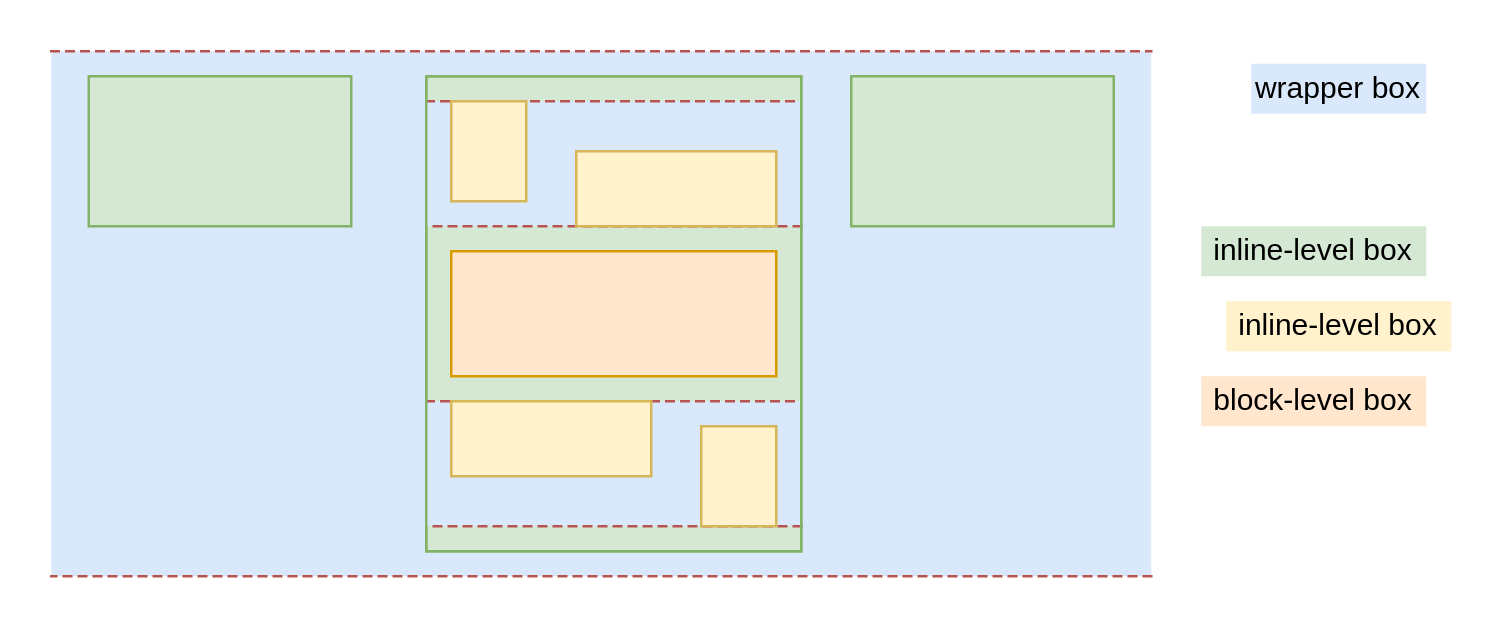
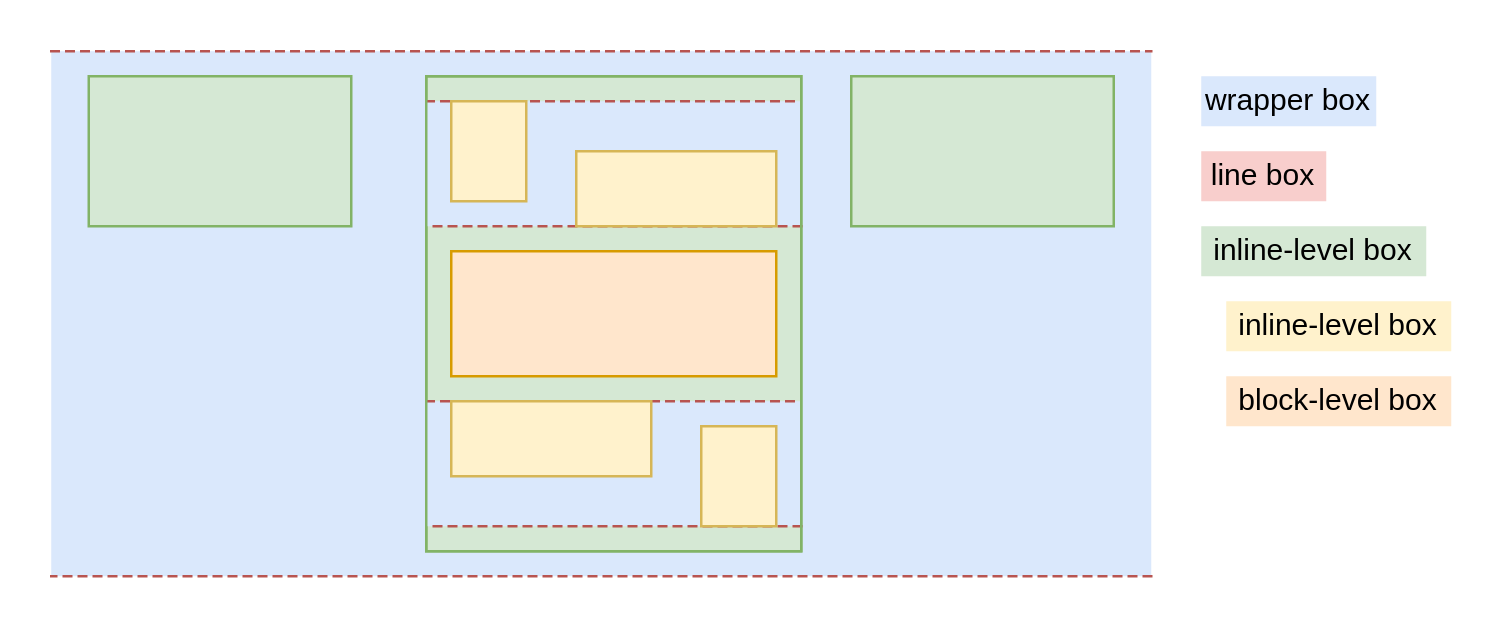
- <mxCell id="16" value="wrapper box" style="text;html=1;strokeColor=none;fillColor=#dae8fc;align=center;verticalAlign=middle;whiteSpace=wrap;rounded=0;" vertex="1" parent="1"><mxGeometry x="500" y="25" width="70" height="20" as="geometry" /></mxCell>
+ <mxCell id="16" value="wrapper box" style="text;html=1;strokeColor=none;fillColor=#dae8fc;align=center;verticalAlign=middle;whiteSpace=wrap;rounded=0;" vertex="1" parent="1"><mxGeometry x="480" y="30" width="70" height="20" as="geometry" /></mxCell>
+ <mxCell id="7" value="line box" style="text;html=1;strokeColor=none;fillColor=#f8cecc;align=center;verticalAlign=middle;whiteSpace=wrap;rounded=0;" parent="1" vertex="1"><mxGeometry x="480" y="60" width="50" height="20" as="geometry" /></mxCell>
- <mxCell id="9" value="block-level box" style="text;html=1;strokeColor=none;fillColor=#ffe6cc;align=center;verticalAlign=middle;whiteSpace=wrap;rounded=0;" parent="1" vertex="1"><mxGeometry x="480" y="150" width="90" height="20" as="geometry" /></mxCell>
+ <mxCell id="9" value="block-level box" style="text;html=1;strokeColor=none;fillColor=#ffe6cc;align=center;verticalAlign=middle;whiteSpace=wrap;rounded=0;" parent="1" vertex="1"><mxGeometry x="490" y="150" width="90" height="20" as="geometry" /></mxCell>
